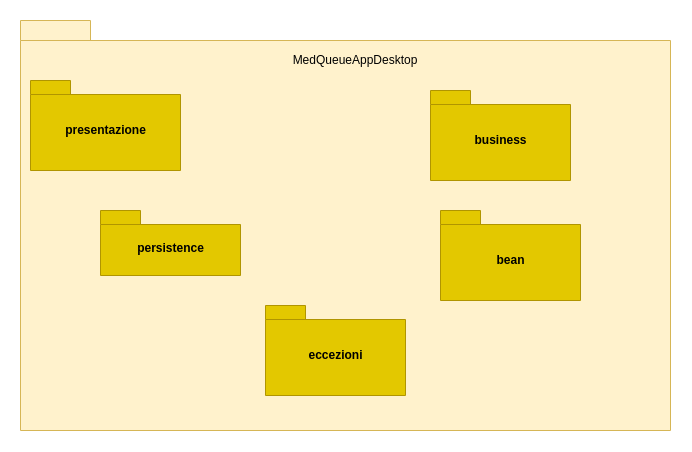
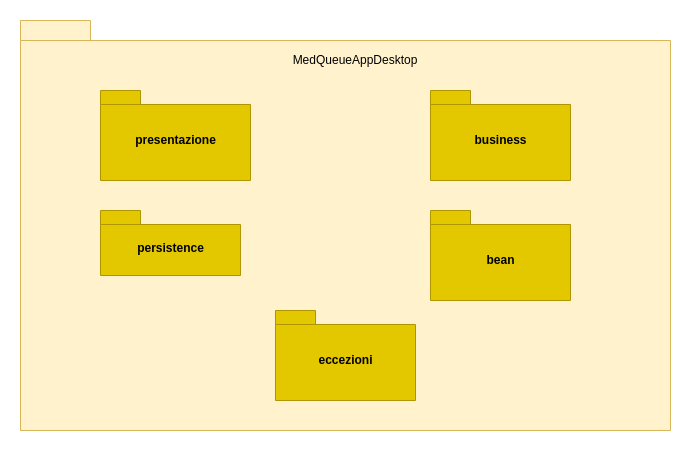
- <mxCell id="4" value="&lt;font color=&quot;#000000&quot;&gt;presentazione&lt;/font&gt;" style="shape=folder;fontStyle=1;spacingTop=10;tabWidth=40;tabHeight=14;tabPosition=left;html=1;fillColor=#e3c800;strokeColor=#B09500;fontColor=#ffffff;" parent="1" vertex="1"><mxGeometry x="30" y="80" width="150" height="90" as="geometry" /></mxCell>
+ <mxCell id="4" value="&lt;font color=&quot;#000000&quot;&gt;presentazione&lt;/font&gt;" style="shape=folder;fontStyle=1;spacingTop=10;tabWidth=40;tabHeight=14;tabPosition=left;html=1;fillColor=#e3c800;strokeColor=#B09500;fontColor=#ffffff;" parent="1" vertex="1"><mxGeometry x="100" y="90" width="150" height="90" as="geometry" /></mxCell>
- <mxCell id="7" value="&lt;font color=&quot;#000000&quot;&gt;bean&lt;/font&gt;" style="shape=folder;fontStyle=1;spacingTop=10;tabWidth=40;tabHeight=14;tabPosition=left;html=1;fillColor=#e3c800;strokeColor=#B09500;fontColor=#ffffff;" parent="1" vertex="1"><mxGeometry x="440" y="210" width="140" height="90" as="geometry" /></mxCell>
+ <mxCell id="7" value="&lt;font color=&quot;#000000&quot;&gt;bean&lt;/font&gt;" style="shape=folder;fontStyle=1;spacingTop=10;tabWidth=40;tabHeight=14;tabPosition=left;html=1;fillColor=#e3c800;strokeColor=#B09500;fontColor=#ffffff;" parent="1" vertex="1"><mxGeometry x="430" y="210" width="140" height="90" as="geometry" /></mxCell>
- <mxCell id="8" value="&lt;font color=&quot;#000000&quot;&gt;eccezioni&lt;/font&gt;" style="shape=folder;fontStyle=1;spacingTop=10;tabWidth=40;tabHeight=14;tabPosition=left;html=1;fillColor=#e3c800;strokeColor=#B09500;fontColor=#ffffff;" vertex="1" parent="1"><mxGeometry x="265" y="305" width="140" height="90" as="geometry" /></mxCell>
+ <mxCell id="8" value="&lt;font color=&quot;#000000&quot;&gt;eccezioni&lt;/font&gt;" style="shape=folder;fontStyle=1;spacingTop=10;tabWidth=40;tabHeight=14;tabPosition=left;html=1;fillColor=#e3c800;strokeColor=#B09500;fontColor=#ffffff;" vertex="1" parent="1"><mxGeometry x="275" y="310" width="140" height="90" as="geometry" /></mxCell>
